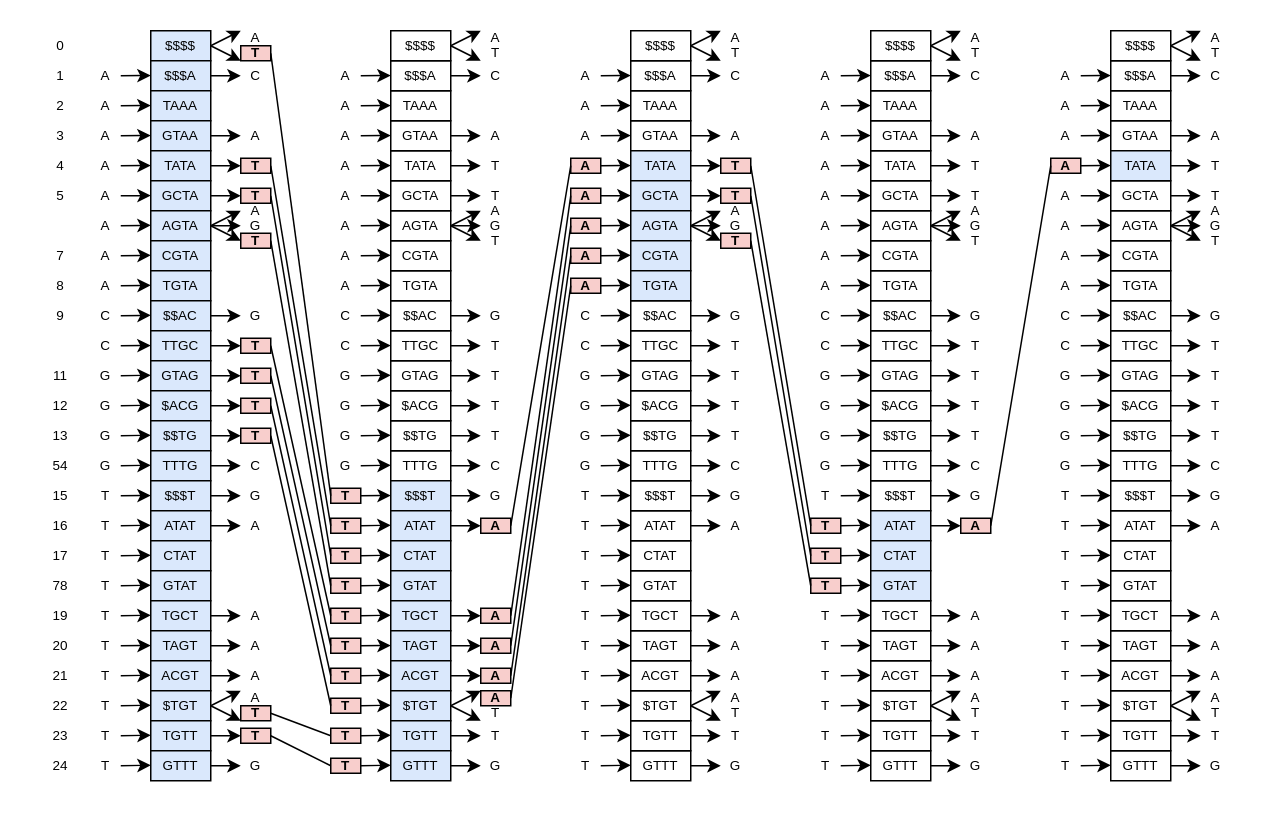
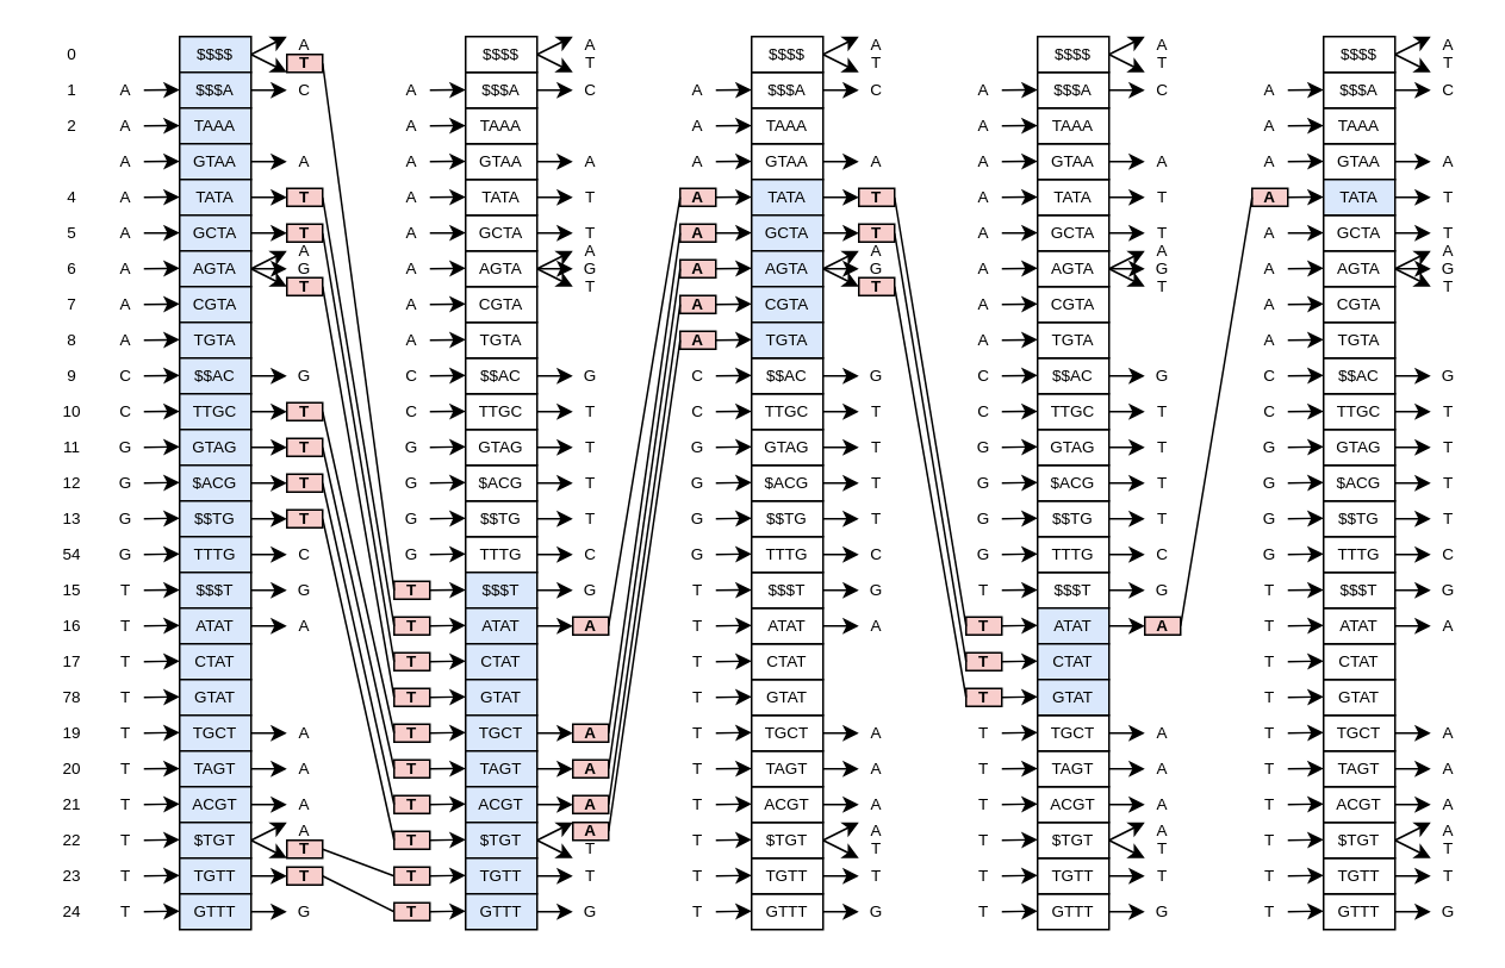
- <mxCell id="116" value="3" style="text;html=1;align=center;verticalAlign=middle;whiteSpace=wrap;rounded=0;fontSize=9;" parent="1" vertex="1"><mxGeometry x="20" y="80" width="40" height="20" as="geometry" /></mxCell>
+ <mxCell id="119" value="6" style="text;html=1;align=center;verticalAlign=middle;whiteSpace=wrap;rounded=0;fontSize=9;" parent="1" vertex="1"><mxGeometry x="20" y="140" width="40" height="20" as="geometry" /></mxCell>
+ <mxCell id="123" value="10" style="text;html=1;align=center;verticalAlign=middle;whiteSpace=wrap;rounded=0;fontSize=9;" parent="1" vertex="1"><mxGeometry x="20" y="220" width="40" height="20" as="geometry" /></mxCell>
